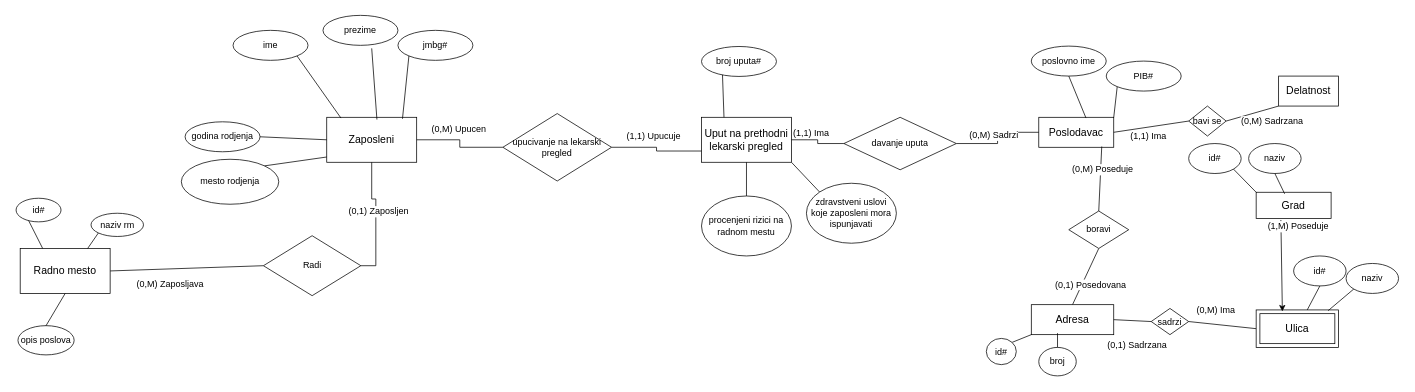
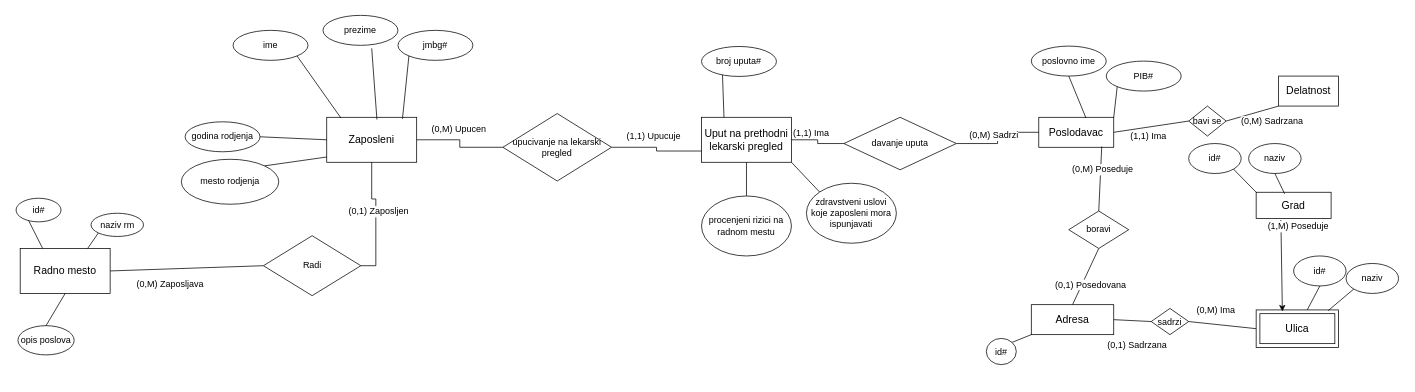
- <mxCell id="57" style="rounded=0;orthogonalLoop=1;jettySize=auto;html=1;exitX=0.5;exitY=0;exitDx=0;exitDy=0;entryX=0.318;entryY=0.95;entryDx=0;entryDy=0;entryPerimeter=0;endArrow=none;endFill=0;" edge="1" parent="1" source="54" target="41"><mxGeometry relative="1" as="geometry" /></mxCell>
- <mxCell id="54" value="broj" style="ellipse;whiteSpace=wrap;html=1;" vertex="1" parent="1"><mxGeometry x="1385" y="463" width="50" height="38" as="geometry" /></mxCell>
